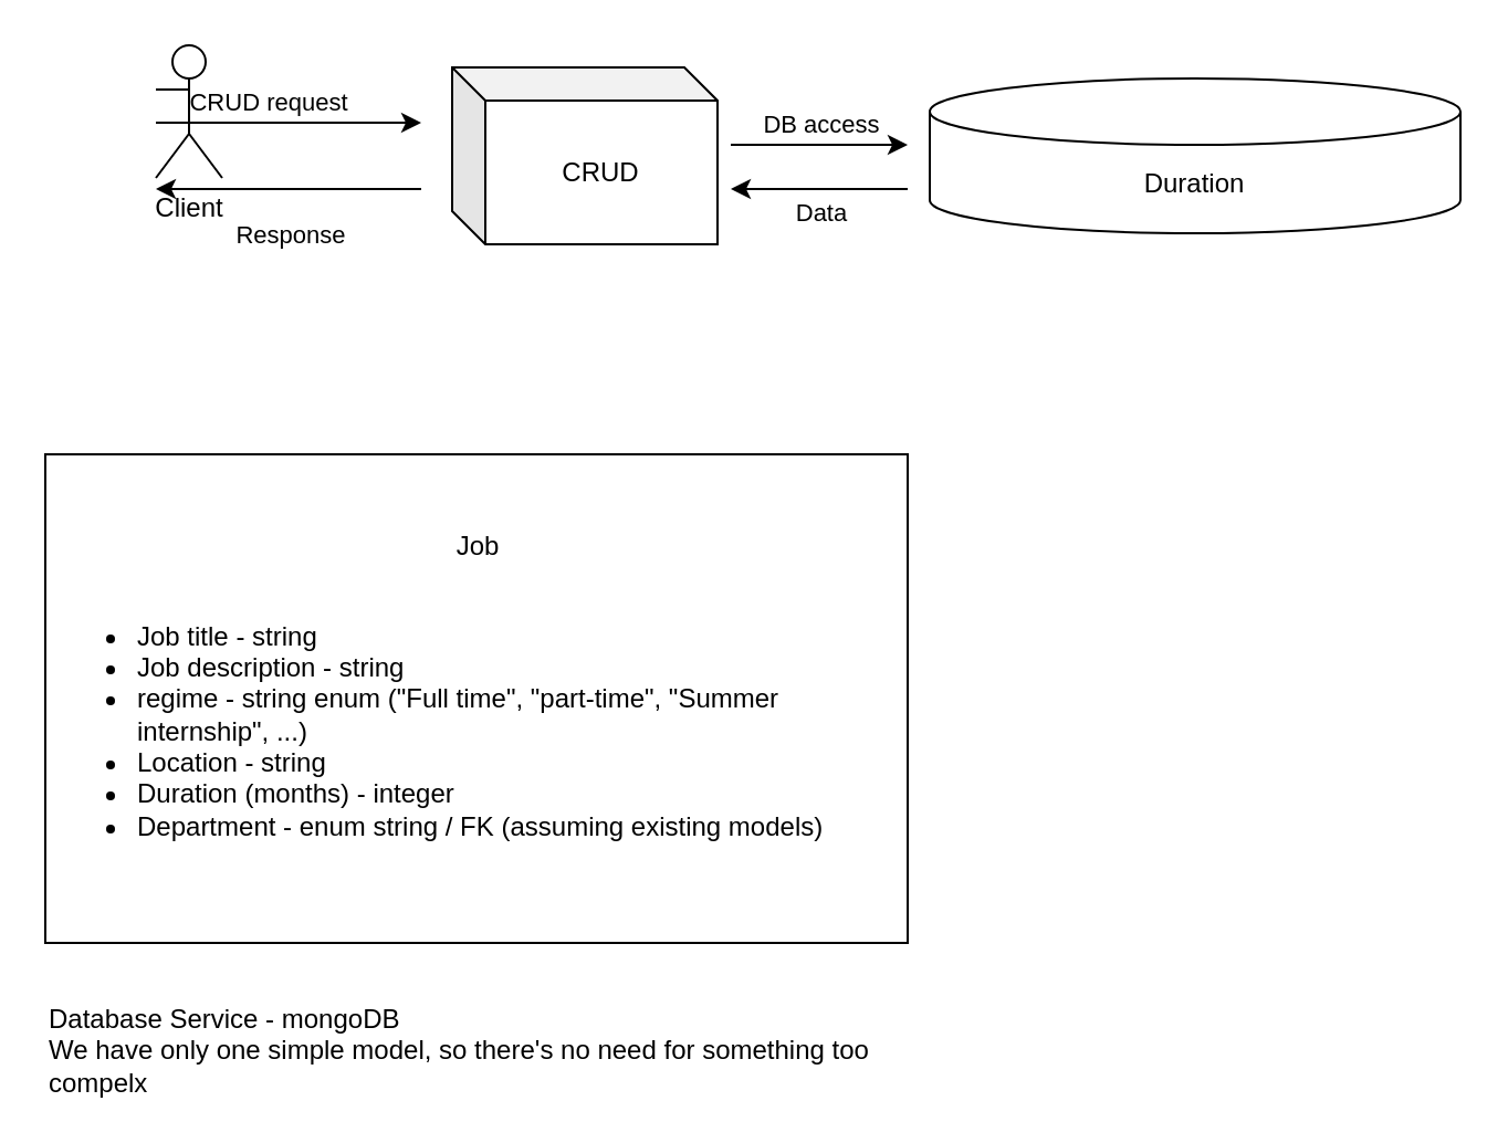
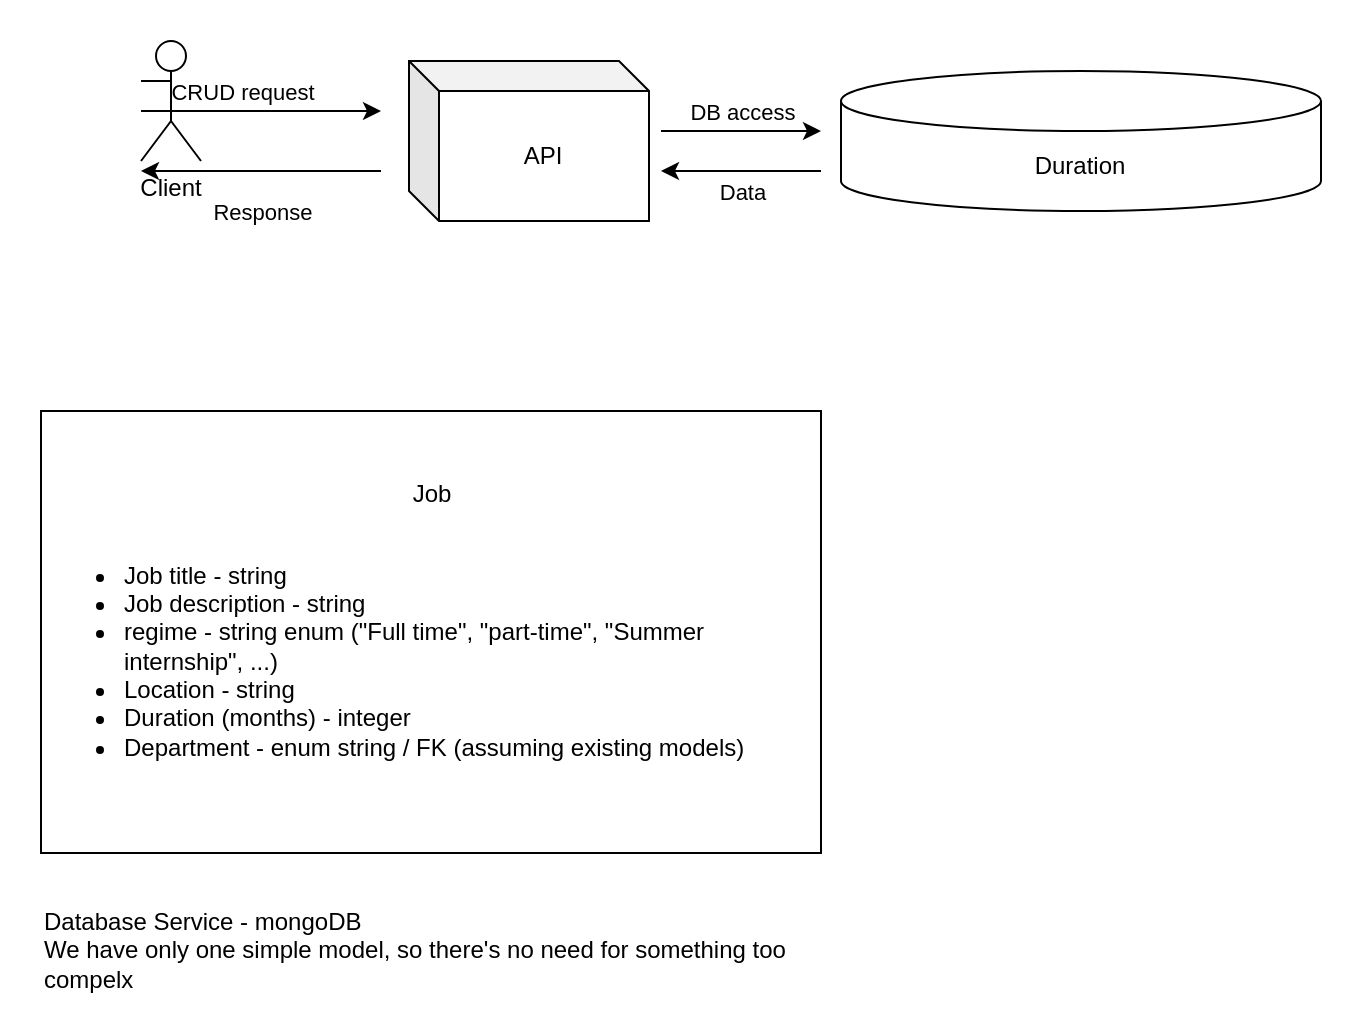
- <mxCell id="4" value="CRUD" style="shape=cube;whiteSpace=wrap;html=1;boundedLbl=1;backgroundOutline=1;darkOpacity=0.05;darkOpacity2=0.1;size=15;" vertex="1" parent="1"><mxGeometry x="204" y="30" width="120" height="80" as="geometry" /></mxCell>
+ <mxCell id="4" value="API" style="shape=cube;whiteSpace=wrap;html=1;boundedLbl=1;backgroundOutline=1;darkOpacity=0.05;darkOpacity2=0.1;size=15;" vertex="1" parent="1"><mxGeometry x="204" y="30" width="120" height="80" as="geometry" /></mxCell>
